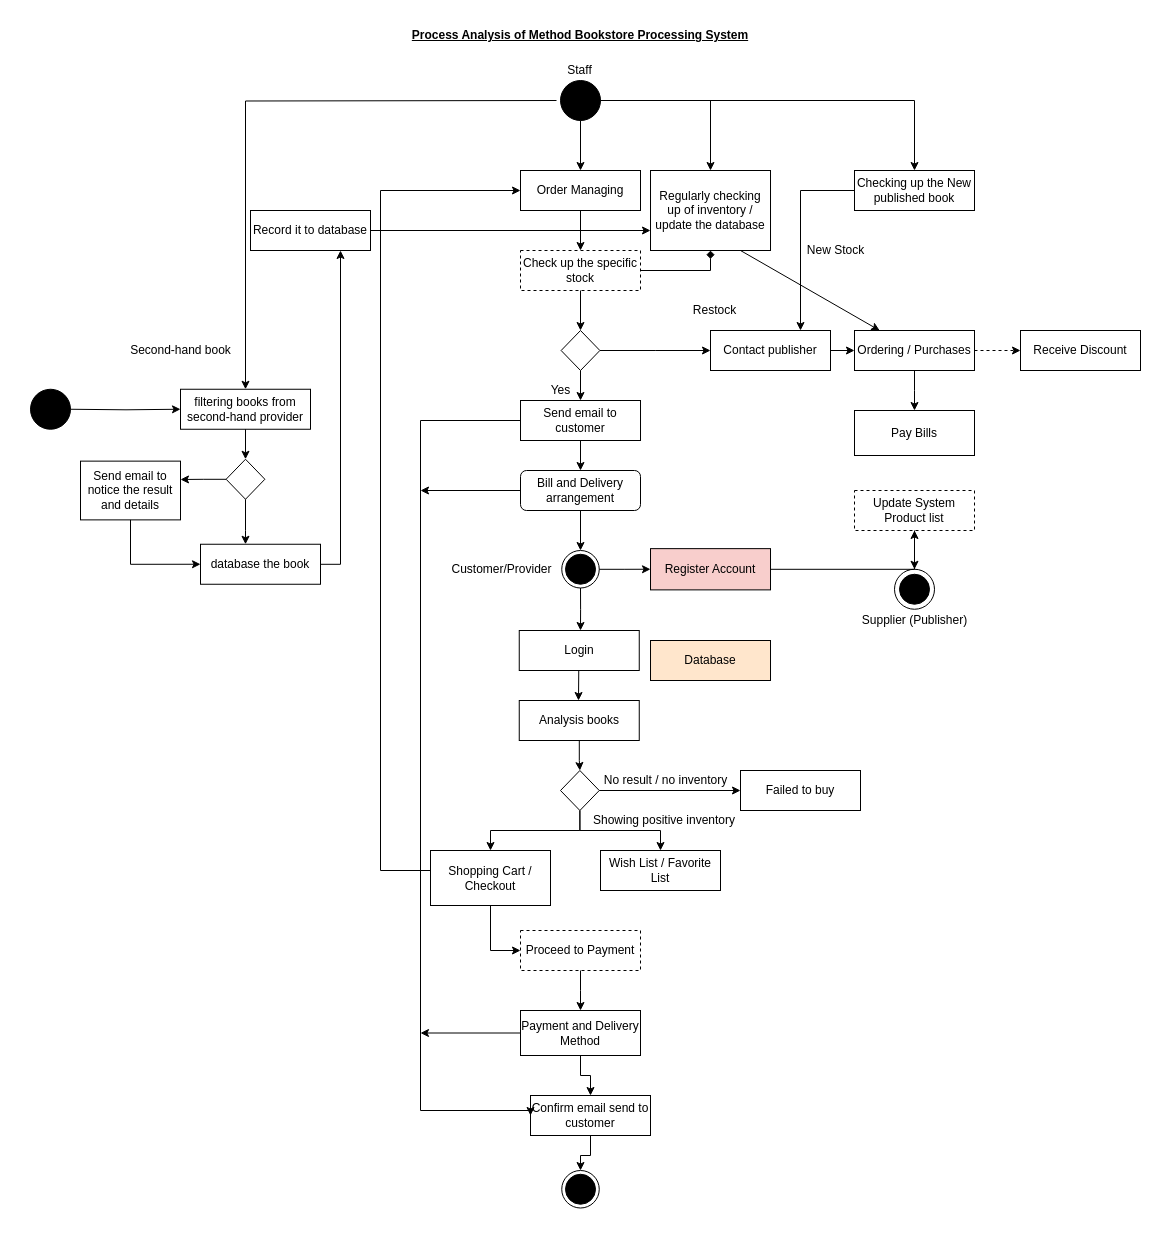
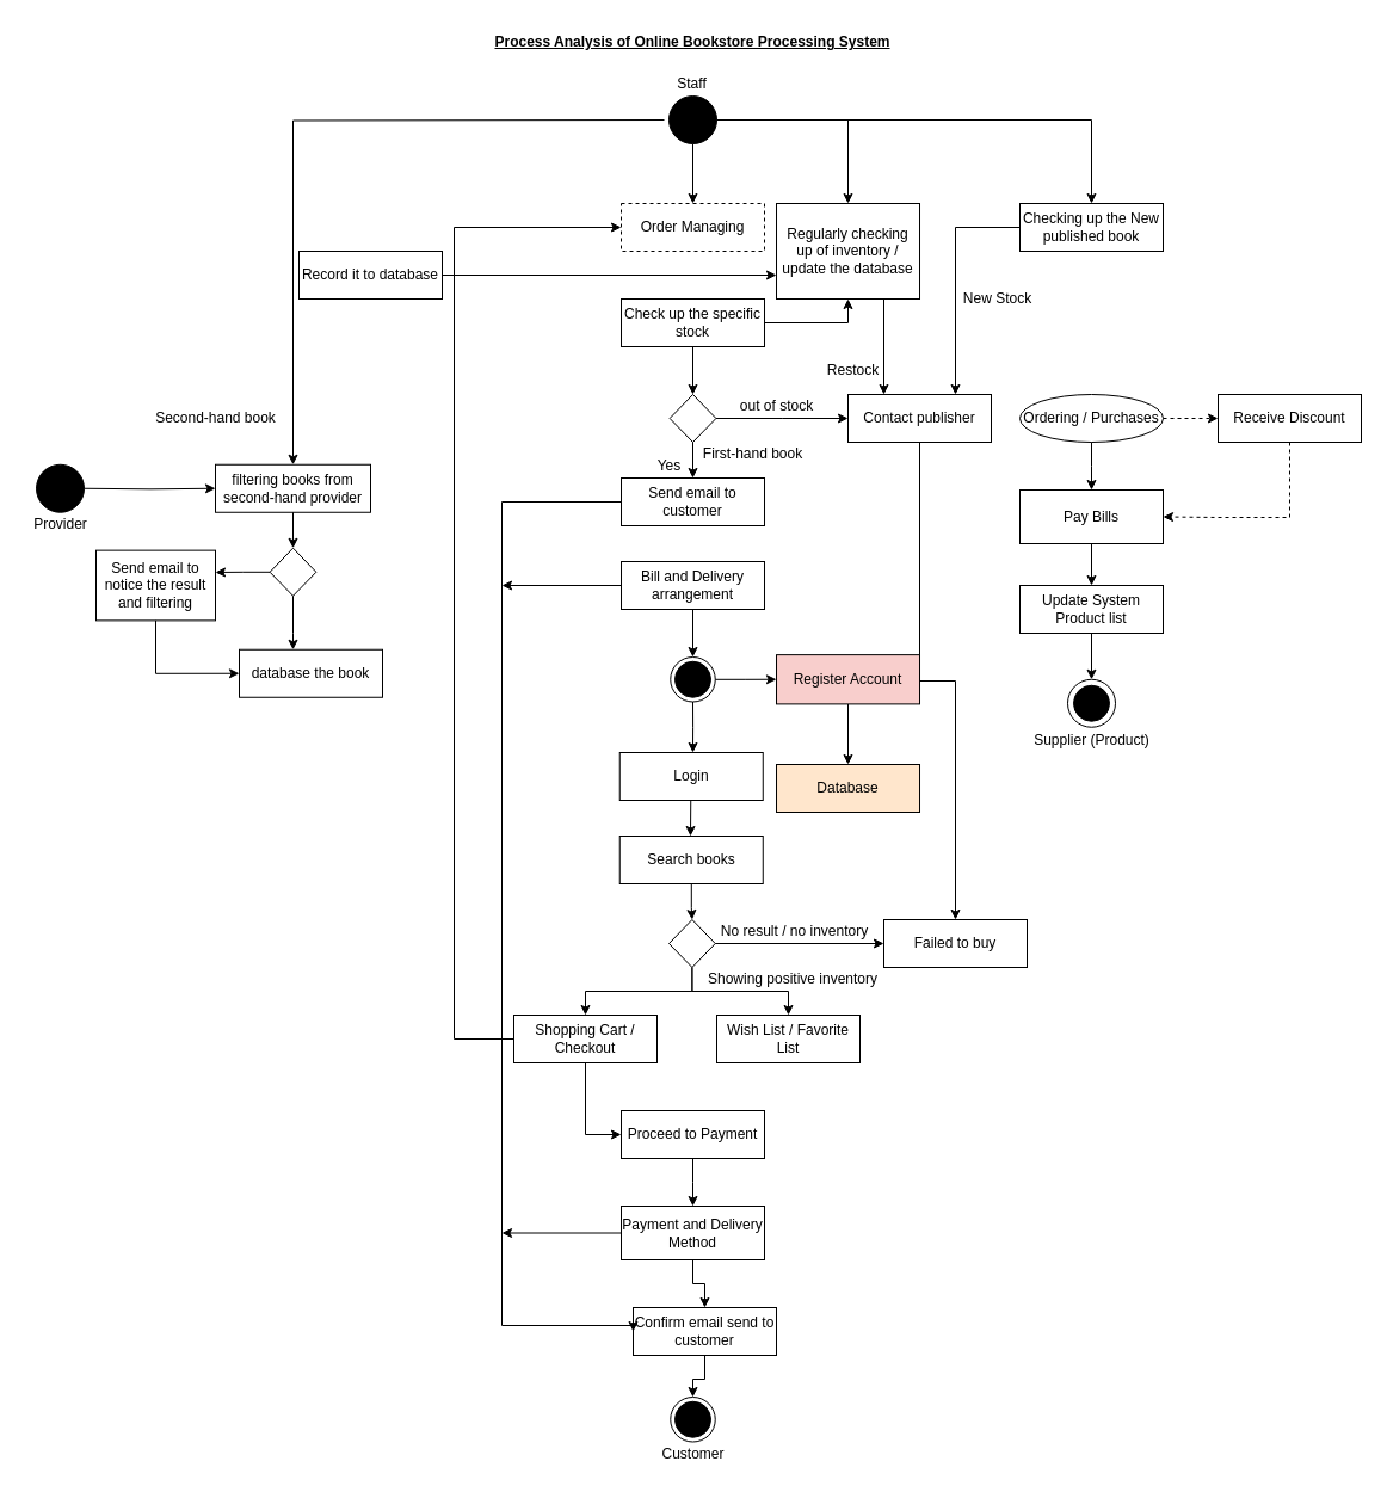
- <mxCell id="47" value="&lt;u&gt;&lt;b&gt;Process Analysis&amp;nbsp;of Method Bookstore Processing System&lt;/b&gt;&lt;/u&gt;" style="text;html=1;strokeColor=none;fillColor=none;align=center;verticalAlign=middle;whiteSpace=wrap;rounded=0;" vertex="1" parent="1"><mxGeometry x="390.01" y="20" width="380" height="30" as="geometry" /></mxCell>
+ <mxCell id="47" value="&lt;u&gt;&lt;b&gt;Process Analysis&amp;nbsp;of Online Bookstore Processing System&lt;/b&gt;&lt;/u&gt;" style="text;html=1;strokeColor=none;fillColor=none;align=center;verticalAlign=middle;whiteSpace=wrap;rounded=0;" vertex="1" parent="1"><mxGeometry x="390.01" y="20" width="380" height="30" as="geometry" /></mxCell>
- <mxCell id="10" value="Order Managing" style="rounded=0;whiteSpace=wrap;html=1;strokeColor=#000000;fillColor=none;gradientColor=none;" vertex="1" parent="1"><mxGeometry x="520" y="170" width="120" height="40" as="geometry" /></mxCell>
+ <mxCell id="10" value="Order Managing" style="rounded=0;whiteSpace=wrap;html=1;strokeColor=#000000;fillColor=none;gradientColor=none;dashed=1;" vertex="1" parent="1"><mxGeometry x="520" y="170" width="120" height="40" as="geometry" /></mxCell>
- <mxCell id="9" style="edgeStyle=orthogonalEdgeStyle;rounded=0;orthogonalLoop=1;jettySize=auto;html=1;entryX=0.5;entryY=0;entryDx=0;entryDy=0;" edge="1" parent="1" source="10" target="14"><mxGeometry relative="1" as="geometry" /></mxCell>
- <mxCell id="13" style="edgeStyle=orthogonalEdgeStyle;rounded=0;orthogonalLoop=1;jettySize=auto;html=1;entryX=0.5;entryY=1;entryDx=0;entryDy=0;endArrow=diamond;" edge="1" parent="1" source="14" target="34"><mxGeometry relative="1" as="geometry"><Array as="points"><mxPoint x="710" y="270" /></Array></mxGeometry></mxCell>
+ <mxCell id="13" style="edgeStyle=orthogonalEdgeStyle;rounded=0;orthogonalLoop=1;jettySize=auto;html=1;entryX=0.5;entryY=1;entryDx=0;entryDy=0;" edge="1" parent="1" source="14" target="34"><mxGeometry relative="1" as="geometry"><Array as="points"><mxPoint x="710" y="270" /></Array></mxGeometry></mxCell>
- <mxCell id="14" value="Check up the specific stock" style="rounded=0;whiteSpace=wrap;html=1;strokeColor=#000000;fillColor=none;gradientColor=none;dashed=1;" vertex="1" parent="1"><mxGeometry x="520.01" y="250" width="120" height="40" as="geometry" /></mxCell>
+ <mxCell id="14" value="Check up the specific stock" style="rounded=0;whiteSpace=wrap;html=1;strokeColor=#000000;fillColor=none;gradientColor=none;" vertex="1" parent="1"><mxGeometry x="520.01" y="250" width="120" height="40" as="geometry" /></mxCell>
- <mxCell id="11" value="" style="endArrow=classic;html=1;exitX=0.75;exitY=1;exitDx=0;exitDy=0;" edge="1" parent="1" source="34" target="20"><mxGeometry width="50" height="50" relative="1" as="geometry"><mxPoint x="769.75" y="250" as="sourcePoint" /><mxPoint x="769.5" y="280" as="targetPoint" /></mxGeometry></mxCell>
+ <mxCell id="11" value="" style="endArrow=classic;html=1;exitX=0.75;exitY=1;exitDx=0;exitDy=0;entryX=0.25;entryY=0;entryDx=0;entryDy=0;" edge="1" parent="1" source="34" target="36"><mxGeometry width="50" height="50" relative="1" as="geometry"><mxPoint x="769.75" y="250" as="sourcePoint" /><mxPoint x="769.5" y="280" as="targetPoint" /></mxGeometry></mxCell>
+ <mxCell id="21" value="out of stock" style="text;html=1;align=center;verticalAlign=middle;resizable=0;points=[];autosize=1;" vertex="1" parent="1"><mxGeometry x="610" y="330" width="80" height="20" as="geometry" /></mxCell>
- <mxCell id="35" style="edgeStyle=orthogonalEdgeStyle;rounded=0;orthogonalLoop=1;jettySize=auto;html=1;entryX=0;entryY=0.5;entryDx=0;entryDy=0;" edge="1" parent="1" source="36" target="20"><mxGeometry relative="1" as="geometry" /></mxCell>
+ <mxCell id="35" style="edgeStyle=orthogonalEdgeStyle;rounded=0;orthogonalLoop=1;jettySize=auto;html=1;" edge="1" parent="1" source="36" target="58"><mxGeometry relative="1" as="geometry" /></mxCell>
- <mxCell id="20" value="Ordering / Purchases" style="rounded=0;whiteSpace=wrap;html=1;strokeColor=#000000;fillColor=none;gradientColor=none;" vertex="1" parent="1"><mxGeometry x="854" y="330" width="120" height="40" as="geometry" /></mxCell>
+ <mxCell id="20" value="Ordering / Purchases" style="ellipse;whiteSpace=wrap;html=1;strokeColor=#000000;fillColor=none;gradientColor=none;" vertex="1" parent="1"><mxGeometry x="854" y="330" width="120" height="40" as="geometry" /></mxCell>
+ <mxCell id="87" value="First-hand book" style="text;html=1;align=center;verticalAlign=middle;resizable=0;points=[];autosize=1;" vertex="1" parent="1"><mxGeometry x="580" y="370" width="100" height="20" as="geometry" /></mxCell>
- <mxCell id="80" style="edgeStyle=orthogonalEdgeStyle;rounded=0;orthogonalLoop=1;jettySize=auto;html=1;entryX=0.75;entryY=1;entryDx=0;entryDy=0;" edge="1" parent="1" source="81" target="85"><mxGeometry relative="1" as="geometry"><Array as="points"><mxPoint x="340" y="564" /></Array></mxGeometry></mxCell>
+ <mxCell id="44" style="edgeStyle=orthogonalEdgeStyle;rounded=0;orthogonalLoop=1;jettySize=auto;html=1;dashed=1;entryX=1;entryY=0.5;entryDx=0;entryDy=0;" edge="1" parent="1" source="45" target="25"><mxGeometry relative="1" as="geometry"><mxPoint x="1020" y="440" as="targetPoint" /><Array as="points"><mxPoint x="1080" y="433" /><mxPoint x="1020" y="433" /></Array></mxGeometry></mxCell>
+ <mxCell id="90" value="Provider" style="text;html=1;align=center;verticalAlign=middle;resizable=0;points=[];autosize=1;" vertex="1" parent="1"><mxGeometry x="20" y="428.75" width="60" height="20" as="geometry" /></mxCell>
- <mxCell id="29" style="edgeStyle=orthogonalEdgeStyle;rounded=0;orthogonalLoop=1;jettySize=auto;html=1;entryX=0.5;entryY=0;entryDx=0;entryDy=0;" edge="1" parent="1" source="31" target="28"><mxGeometry relative="1" as="geometry" /></mxCell>
+ <mxCell id="24" style="edgeStyle=orthogonalEdgeStyle;rounded=0;orthogonalLoop=1;jettySize=auto;html=1;entryX=0.5;entryY=0;entryDx=0;entryDy=0;" edge="1" parent="1" source="25" target="23"><mxGeometry relative="1" as="geometry" /></mxCell>
- <mxCell id="83" value="Send email to notice the result and details" style="rounded=0;whiteSpace=wrap;html=1;strokeColor=#000000;fillColor=none;gradientColor=none;" vertex="1" parent="1"><mxGeometry x="80" y="460.63" width="100" height="58.75" as="geometry" /></mxCell>
+ <mxCell id="83" value="Send email to notice the result and filtering" style="rounded=0;whiteSpace=wrap;html=1;strokeColor=#000000;fillColor=none;gradientColor=none;" vertex="1" parent="1"><mxGeometry x="80" y="460.63" width="100" height="58.75" as="geometry" /></mxCell>
- <mxCell id="28" value="Bill and Delivery arrangement" style="whiteSpace=wrap;html=1;strokeColor=#000000;fillColor=none;gradientColor=none;rounded=1;" vertex="1" parent="1"><mxGeometry x="520.01" y="470" width="120" height="40" as="geometry" /></mxCell>
+ <mxCell id="28" value="Bill and Delivery arrangement" style="rounded=0;whiteSpace=wrap;html=1;strokeColor=#000000;fillColor=none;gradientColor=none;" vertex="1" parent="1"><mxGeometry x="520.01" y="470" width="120" height="40" as="geometry" /></mxCell>
- <mxCell id="23" value="Update System Product list" style="rounded=0;whiteSpace=wrap;html=1;strokeColor=#000000;fillColor=none;gradientColor=none;dashed=1;" vertex="1" parent="1"><mxGeometry x="854" y="490" width="120" height="40" as="geometry" /></mxCell>
+ <mxCell id="23" value="Update System Product list" style="rounded=0;whiteSpace=wrap;html=1;strokeColor=#000000;fillColor=none;gradientColor=none;" vertex="1" parent="1"><mxGeometry x="854" y="490" width="120" height="40" as="geometry" /></mxCell>
- <mxCell id="42" value="Customer/Provider" style="text;html=1;align=center;verticalAlign=middle;resizable=0;points=[];autosize=1;" vertex="1" parent="1"><mxGeometry x="441.25" y="558.75" width="120" height="20" as="geometry" /></mxCell>
- <mxCell id="91" style="edgeStyle=orthogonalEdgeStyle;rounded=0;orthogonalLoop=1;jettySize=auto;html=1;" edge="1" parent="1" source="92" target="23"><mxGeometry relative="1" as="geometry" /></mxCell>
+ <mxCell id="91" style="edgeStyle=orthogonalEdgeStyle;rounded=0;orthogonalLoop=1;jettySize=auto;html=1;entryX=0.5;entryY=0;entryDx=0;entryDy=0;" edge="1" parent="1" source="92" target="93"><mxGeometry relative="1" as="geometry" /></mxCell>
- <mxCell id="72" value="Supplier (Publisher)" style="text;html=1;align=center;verticalAlign=middle;resizable=0;points=[];autosize=1;" vertex="1" parent="1"><mxGeometry x="854" y="610" width="120" height="20" as="geometry" /></mxCell>
+ <mxCell id="72" value="Supplier (Product)" style="text;html=1;align=center;verticalAlign=middle;resizable=0;points=[];autosize=1;" vertex="1" parent="1"><mxGeometry x="854" y="610" width="120" height="20" as="geometry" /></mxCell>
- <mxCell id="53" value="Analysis books" style="rounded=0;whiteSpace=wrap;html=1;strokeColor=#000000;fillColor=none;gradientColor=none;" vertex="1" parent="1"><mxGeometry x="518.75" y="700" width="120" height="40" as="geometry" /></mxCell>
+ <mxCell id="53" value="Search books" style="rounded=0;whiteSpace=wrap;html=1;strokeColor=#000000;fillColor=none;gradientColor=none;" vertex="1" parent="1"><mxGeometry x="518.75" y="700" width="120" height="40" as="geometry" /></mxCell>
- <mxCell id="70" value="Shopping Cart / Checkout" style="rounded=0;whiteSpace=wrap;html=1;strokeColor=#000000;fillColor=none;gradientColor=none;" vertex="1" parent="1"><mxGeometry x="430" y="850" width="120" height="55" as="geometry" /></mxCell>
+ <mxCell id="70" value="Shopping Cart / Checkout" style="rounded=0;whiteSpace=wrap;html=1;strokeColor=#000000;fillColor=none;gradientColor=none;" vertex="1" parent="1"><mxGeometry x="430" y="850" width="120" height="40" as="geometry" /></mxCell>
- <mxCell id="60" value="Proceed to Payment" style="rounded=0;whiteSpace=wrap;html=1;strokeColor=#000000;fillColor=none;gradientColor=none;dashed=1;" vertex="1" parent="1"><mxGeometry x="520" y="930" width="120" height="40" as="geometry" /></mxCell>
+ <mxCell id="60" value="Proceed to Payment" style="rounded=0;whiteSpace=wrap;html=1;strokeColor=#000000;fillColor=none;gradientColor=none;" vertex="1" parent="1"><mxGeometry x="520" y="930" width="120" height="40" as="geometry" /></mxCell>
+ <mxCell id="76" value="Customer" style="text;html=1;align=center;verticalAlign=middle;resizable=0;points=[];autosize=1;" vertex="1" parent="1"><mxGeometry x="545.01" y="1207.5" width="70" height="20" as="geometry" /></mxCell>
